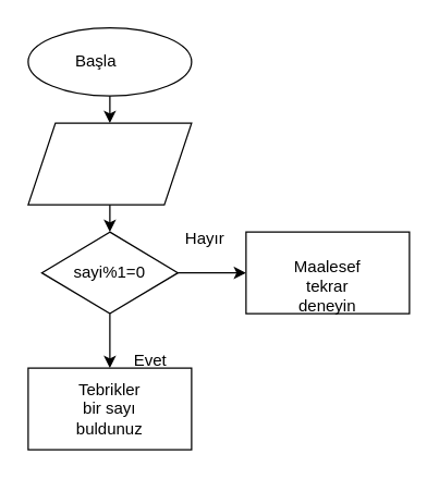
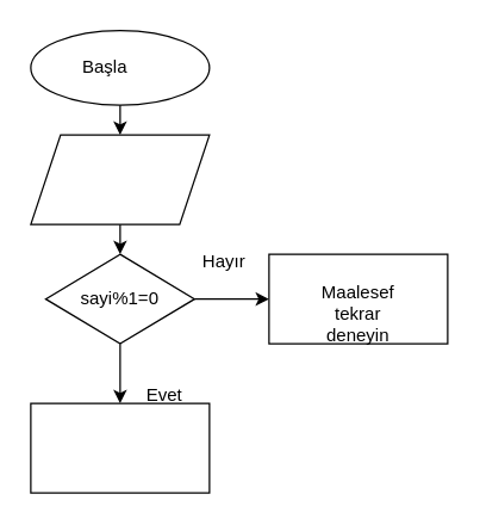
- <mxCell id="15" value="Tebrikler bir sayı buldunuz" style="text;html=1;strokeColor=none;fillColor=none;align=center;verticalAlign=middle;whiteSpace=wrap;rounded=0;" vertex="1" parent="1"><mxGeometry x="50" y="285" width="60" height="30" as="geometry" /></mxCell>
